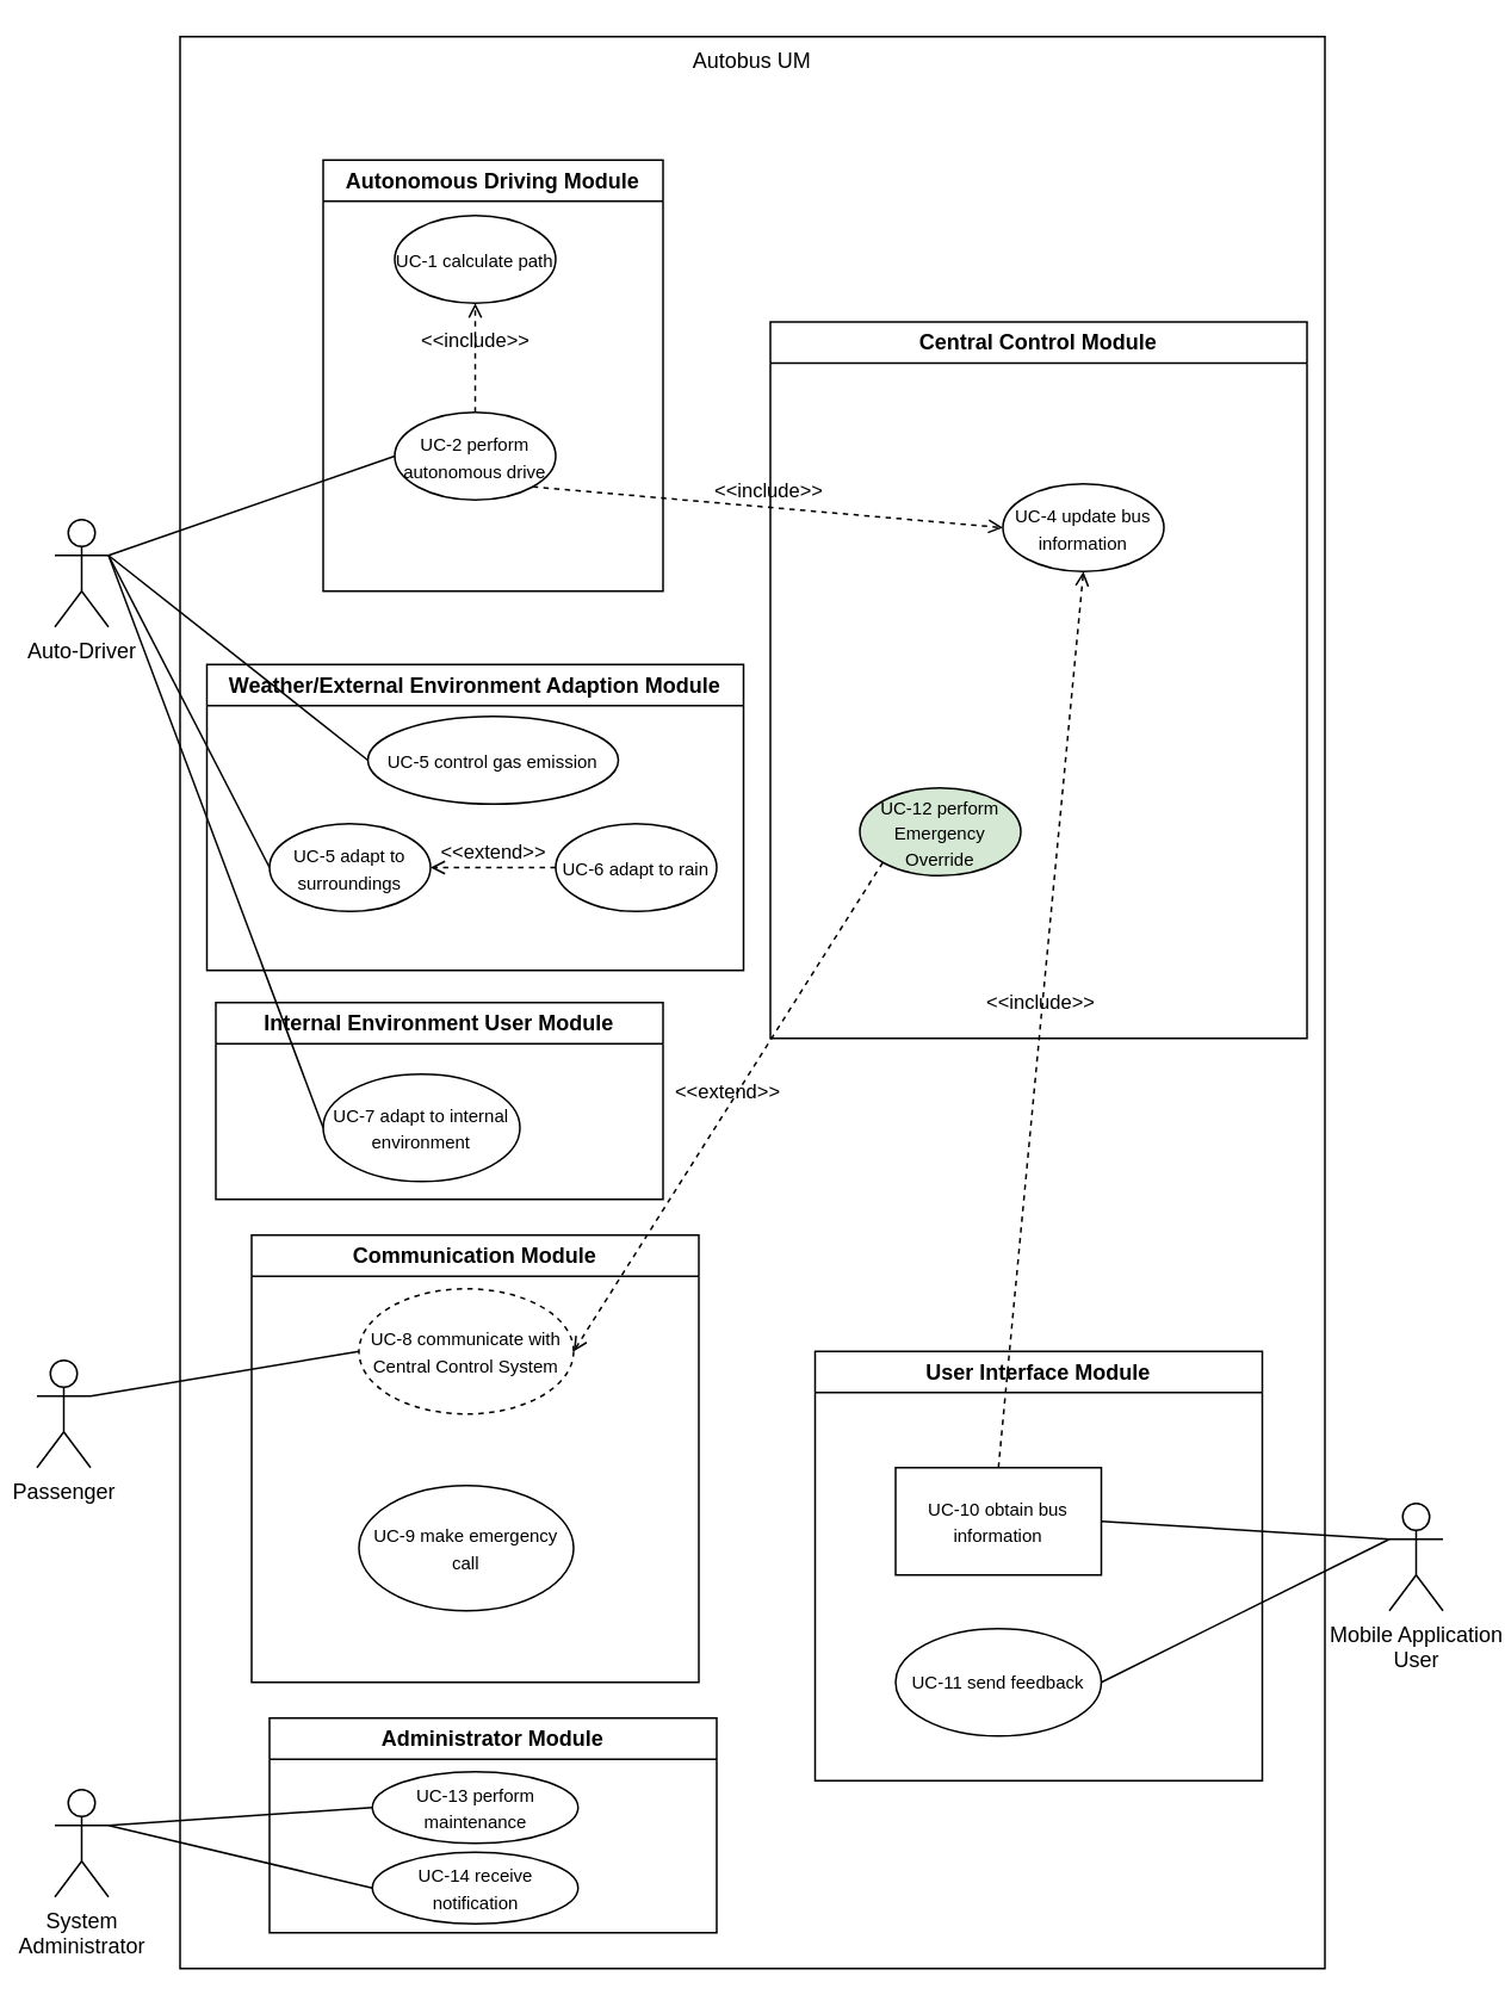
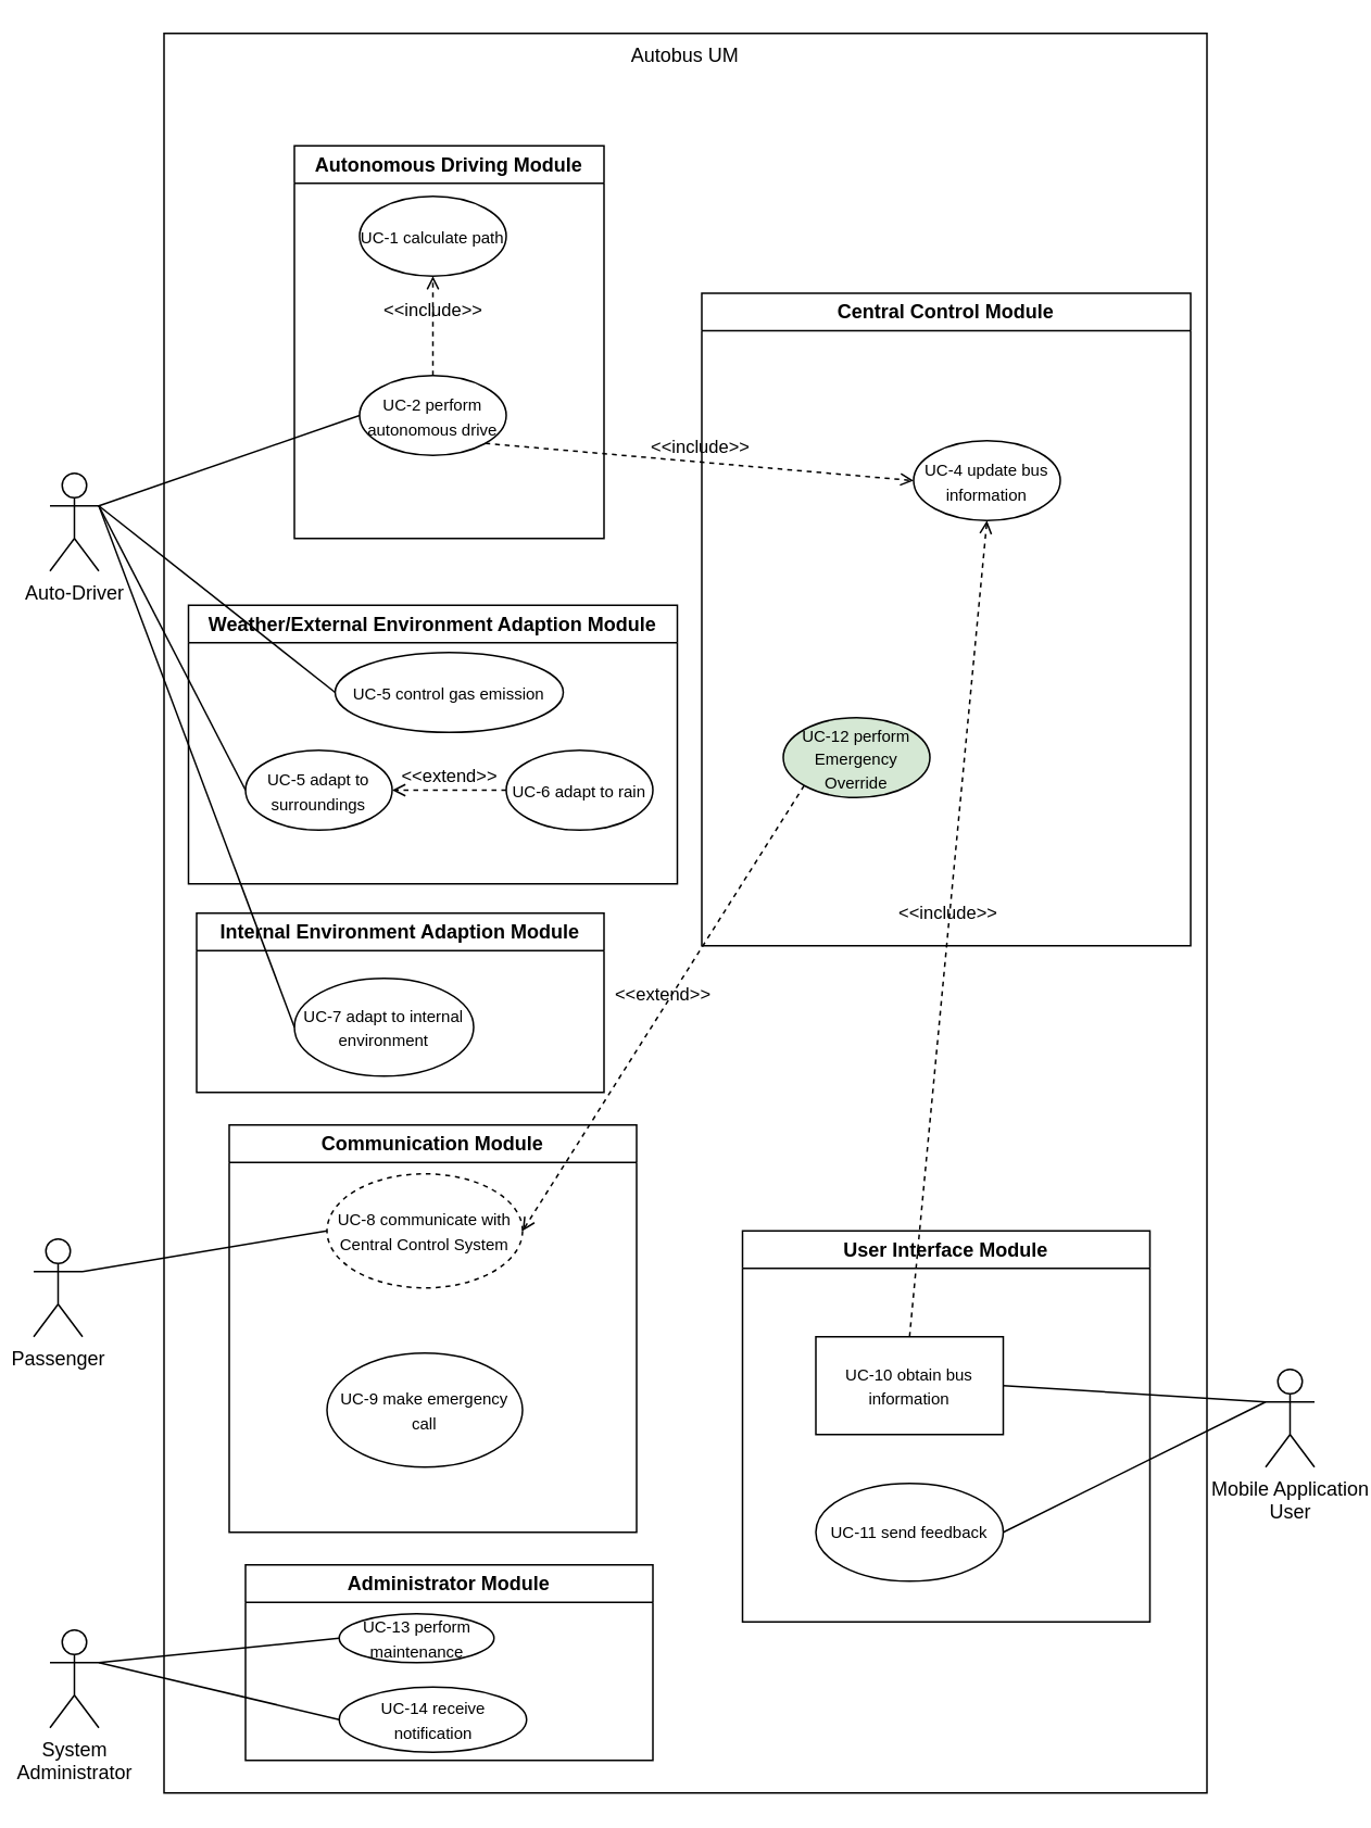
- <mxCell id="18" value="Internal Environment User Module" style="swimlane;whiteSpace=wrap;html=1;" parent="1" vertex="1"><mxGeometry x="120" y="560" width="250" height="110" as="geometry" /></mxCell>
+ <mxCell id="18" value="Internal Environment Adaption Module" style="swimlane;whiteSpace=wrap;html=1;" parent="1" vertex="1"><mxGeometry x="120" y="560" width="250" height="110" as="geometry" /></mxCell>
- <mxCell id="38" value="&lt;span style=&quot;font-size: 10px;&quot;&gt;UC-13 perform maintenance&lt;/span&gt;" style="ellipse;whiteSpace=wrap;html=1;" vertex="1" parent="1"><mxGeometry x="207.5" y="990" width="115" height="40" as="geometry" /></mxCell>
+ <mxCell id="38" value="&lt;span style=&quot;font-size: 10px;&quot;&gt;UC-13 perform maintenance&lt;/span&gt;" style="ellipse;whiteSpace=wrap;html=1;" vertex="1" parent="1"><mxGeometry x="207.5" y="990" width="95" height="30" as="geometry" /></mxCell>
